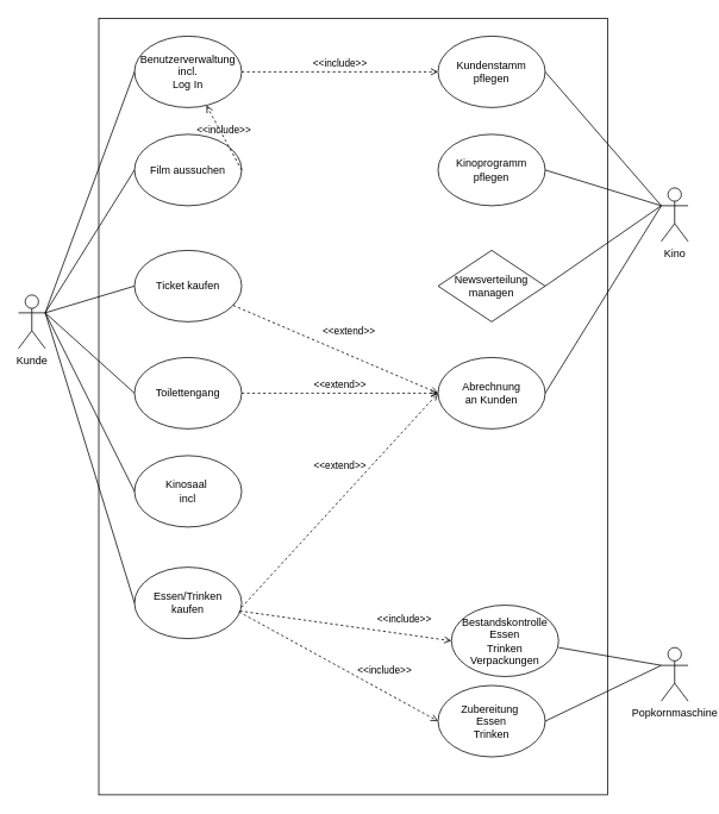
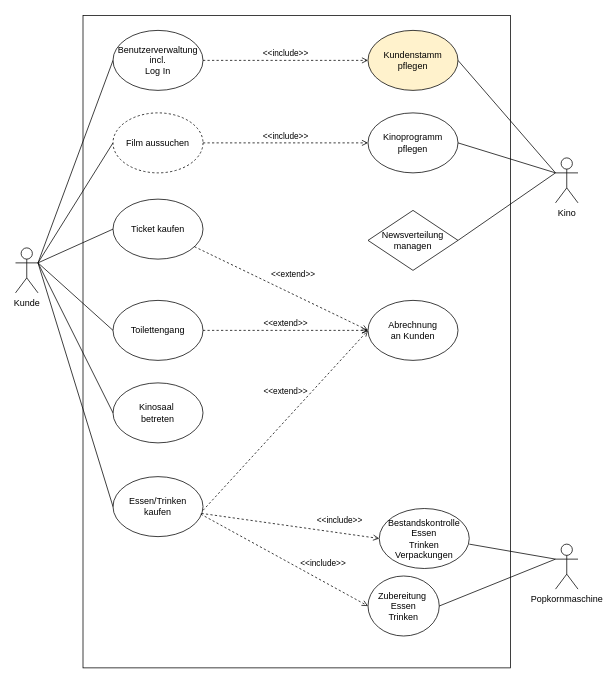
- <mxCell id="11" value="Kundenstamm pflegen" style="ellipse;whiteSpace=wrap;html=1;" parent="1" vertex="1"><mxGeometry x="490" y="40" width="120" height="80" as="geometry" /></mxCell>
+ <mxCell id="11" value="Kundenstamm pflegen" style="ellipse;whiteSpace=wrap;html=1;fillColor=#fff2cc;" parent="1" vertex="1"><mxGeometry x="490" y="40" width="120" height="80" as="geometry" /></mxCell>
- <mxCell id="21" value="&amp;lt;&amp;lt;include&amp;gt;&amp;gt;" style="html=1;verticalAlign=bottom;labelBackgroundColor=none;endArrow=open;endFill=0;dashed=1;rounded=0;exitX=1;exitY=0.5;exitDx=0;exitDy=0;" parent="1" source="7" target="17" edge="1"><mxGeometry width="160" relative="1" as="geometry"><mxPoint x="320" y="320" as="sourcePoint" /><mxPoint x="480" y="320" as="targetPoint" /></mxGeometry></mxCell>
+ <mxCell id="21" value="&amp;lt;&amp;lt;include&amp;gt;&amp;gt;" style="html=1;verticalAlign=bottom;labelBackgroundColor=none;endArrow=open;endFill=0;dashed=1;rounded=0;exitX=1;exitY=0.5;exitDx=0;exitDy=0;entryX=0;entryY=0.5;entryDx=0;entryDy=0;" parent="1" source="7" target="10" edge="1"><mxGeometry width="160" relative="1" as="geometry"><mxPoint x="320" y="320" as="sourcePoint" /><mxPoint x="480" y="320" as="targetPoint" /></mxGeometry></mxCell>
- <mxCell id="7" value="Film aussuchen" style="ellipse;whiteSpace=wrap;html=1;" parent="1" vertex="1"><mxGeometry x="150" y="150" width="120" height="80" as="geometry" /></mxCell>
+ <mxCell id="7" value="Film aussuchen" style="ellipse;whiteSpace=wrap;html=1;dashed=1;" parent="1" vertex="1"><mxGeometry x="150" y="150" width="120" height="80" as="geometry" /></mxCell>
- <mxCell id="6" value="Ticket kaufen" style="ellipse;whiteSpace=wrap;html=1;" parent="1" vertex="1"><mxGeometry x="150" y="280" width="120" height="80" as="geometry" /></mxCell>
+ <mxCell id="6" value="Ticket kaufen" style="ellipse;whiteSpace=wrap;html=1;" parent="1" vertex="1"><mxGeometry x="150" y="265" width="120" height="80" as="geometry" /></mxCell>
- <mxCell id="31" value="" style="endArrow=none;html=1;rounded=0;entryX=0;entryY=0.333;entryDx=0;entryDy=0;entryPerimeter=0;exitX=1;exitY=0.5;exitDx=0;exitDy=0;" parent="1" source="16" target="4" edge="1"><mxGeometry width="50" height="50" relative="1" as="geometry"><mxPoint x="380" y="350" as="sourcePoint" /><mxPoint x="430" y="300" as="targetPoint" /></mxGeometry></mxCell>
- <mxCell id="9" value="Kinosaal&amp;nbsp;&lt;br&gt;incl" style="ellipse;whiteSpace=wrap;html=1;" parent="1" vertex="1"><mxGeometry x="150" y="510" width="120" height="80" as="geometry" /></mxCell>
+ <mxCell id="9" value="Kinosaal&amp;nbsp;&lt;br&gt;betreten" style="ellipse;whiteSpace=wrap;html=1;" parent="1" vertex="1"><mxGeometry x="150" y="510" width="120" height="80" as="geometry" /></mxCell>
- <mxCell id="14" value="Zubereitung&amp;nbsp;&lt;br&gt;Essen&lt;br&gt;Trinken" style="ellipse;whiteSpace=wrap;html=1;" parent="1" vertex="1"><mxGeometry x="490" y="767.5" width="120" height="80" as="geometry" /></mxCell>
+ <mxCell id="14" value="Zubereitung&amp;nbsp;&lt;br&gt;Essen&lt;br&gt;Trinken" style="ellipse;whiteSpace=wrap;html=1;" parent="1" vertex="1"><mxGeometry x="490" y="767.5" width="95" height="80" as="geometry" /></mxCell>
